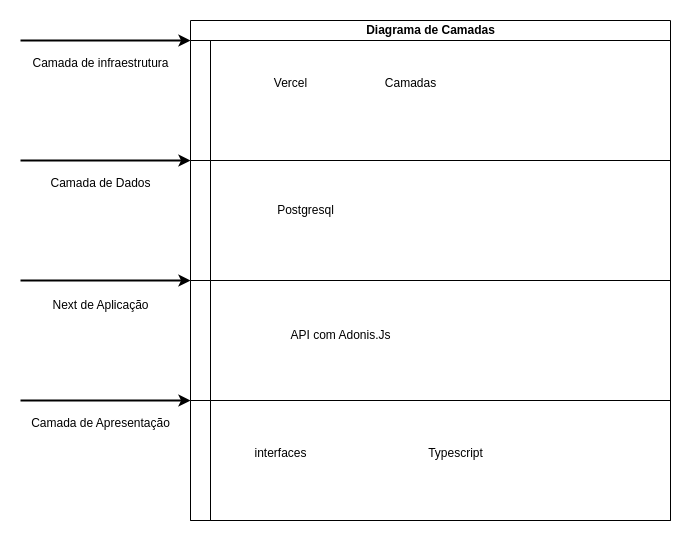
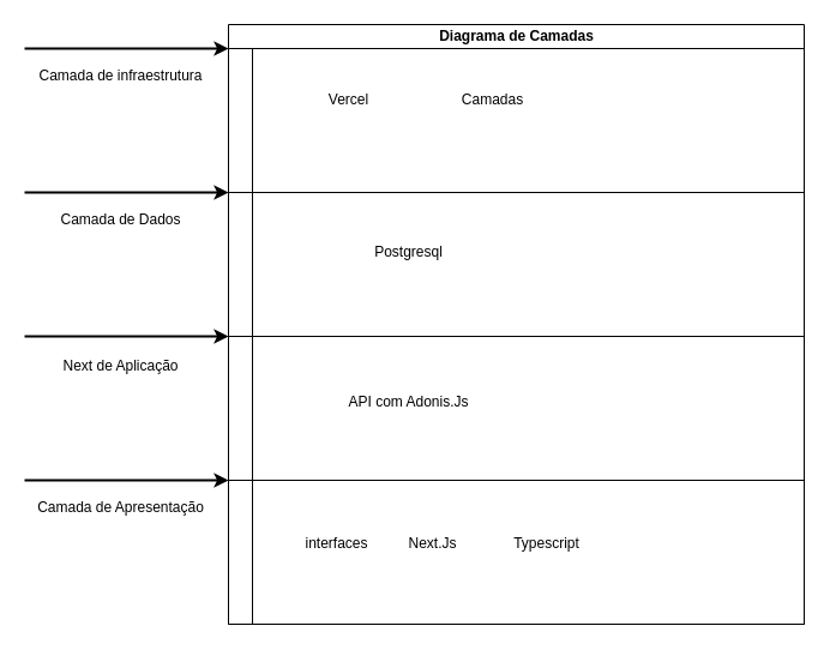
- <mxCell id="6" value="Postgresql" style="text;html=1;align=center;verticalAlign=middle;resizable=0;points=[];autosize=1;strokeColor=none;fillColor=none;" vertex="1" parent="5"><mxGeometry x="75" y="35" width="80" height="30" as="geometry" /></mxCell>
+ <mxCell id="6" value="Postgresql" style="text;html=1;align=center;verticalAlign=middle;resizable=0;points=[];autosize=1;strokeColor=none;fillColor=none;" vertex="1" parent="5"><mxGeometry x="110" y="35" width="80" height="30" as="geometry" /></mxCell>
+ <mxCell id="11" value="Next.Js" style="text;html=1;align=center;verticalAlign=middle;resizable=0;points=[];autosize=1;strokeColor=none;fillColor=none;" vertex="1" parent="9"><mxGeometry x="140" y="38" width="60" height="30" as="geometry" /></mxCell>
